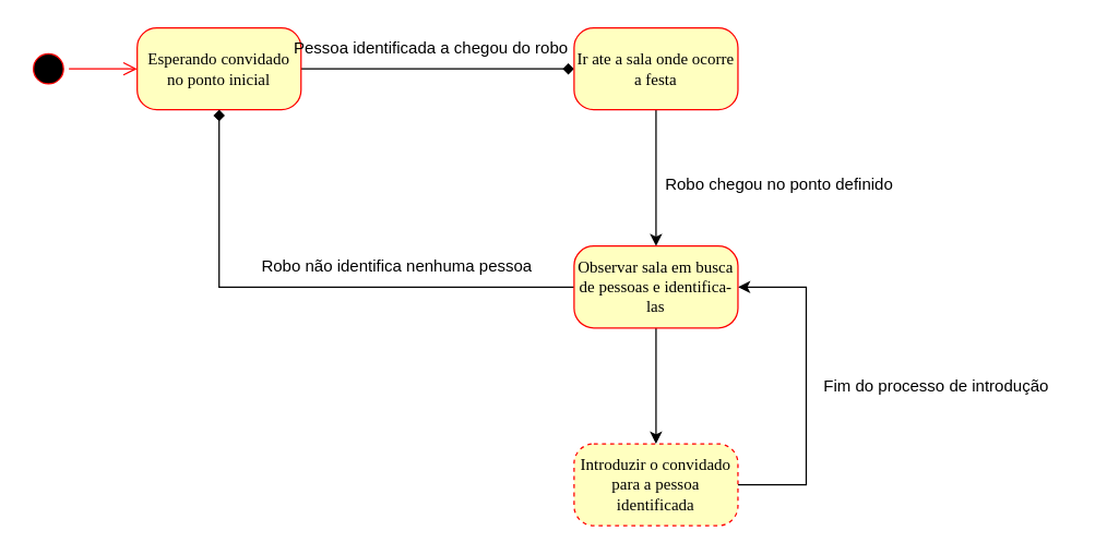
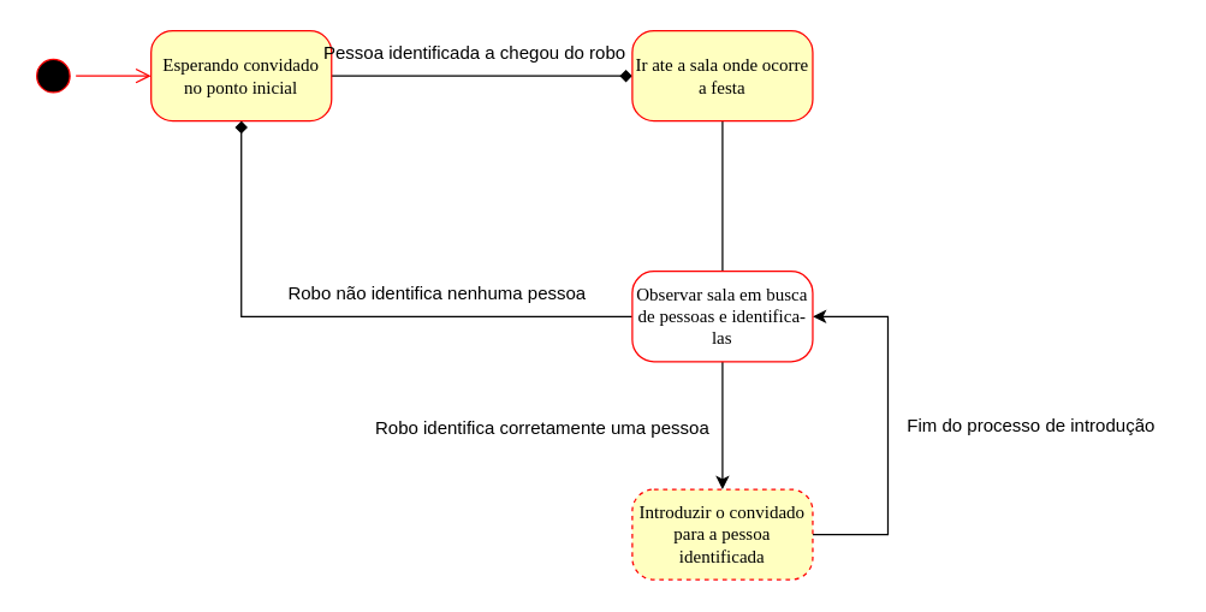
- <mxCell id="14" value="Robo chegou no ponto definido" style="text;html=1;align=center;verticalAlign=middle;resizable=0;points=[];autosize=1;strokeColor=none;fillColor=none;" vertex="1" parent="1"><mxGeometry x="480" y="120" width="180" height="30" as="geometry" /></mxCell>
- <mxCell id="5" style="edgeStyle=orthogonalEdgeStyle;rounded=0;orthogonalLoop=1;jettySize=auto;html=1;exitX=0.5;exitY=1;exitDx=0;exitDy=0;entryX=0.5;entryY=0;entryDx=0;entryDy=0;" edge="1" parent="1" source="6" target="13"><mxGeometry relative="1" as="geometry" /></mxCell>
+ <mxCell id="5" style="edgeStyle=orthogonalEdgeStyle;rounded=0;orthogonalLoop=1;jettySize=auto;html=1;exitX=0.5;exitY=1;exitDx=0;exitDy=0;entryX=0.5;entryY=0;entryDx=0;entryDy=0;endArrow=none;" edge="1" parent="1" source="6" target="13"><mxGeometry relative="1" as="geometry" /></mxCell>
- <mxCell id="13" value="Observar sala em busca de pessoas e identifica-las" style="rounded=1;whiteSpace=wrap;html=1;arcSize=24;fillColor=#ffffc0;strokeColor=#ff0000;shadow=0;comic=0;labelBackgroundColor=none;fontFamily=Verdana;fontSize=12;fontColor=#000000;align=center;" vertex="1" parent="1"><mxGeometry x="420" y="180" width="120" height="60" as="geometry" /></mxCell>
+ <mxCell id="13" value="Observar sala em busca de pessoas e identifica-las" style="rounded=1;whiteSpace=wrap;html=1;arcSize=24;fillColor=#ffffff;strokeColor=#ff0000;shadow=0;comic=0;labelBackgroundColor=none;fontFamily=Verdana;fontSize=12;fontColor=#000000;align=center;" vertex="1" parent="1"><mxGeometry x="420" y="180" width="120" height="60" as="geometry" /></mxCell>
+ <mxCell id="15" value="Robo identifica corretamente uma pessoa" style="text;html=1;align=center;verticalAlign=middle;resizable=0;points=[];autosize=1;strokeColor=none;fillColor=none;" vertex="1" parent="1"><mxGeometry x="240" y="270" width="240" height="30" as="geometry" /></mxCell>
